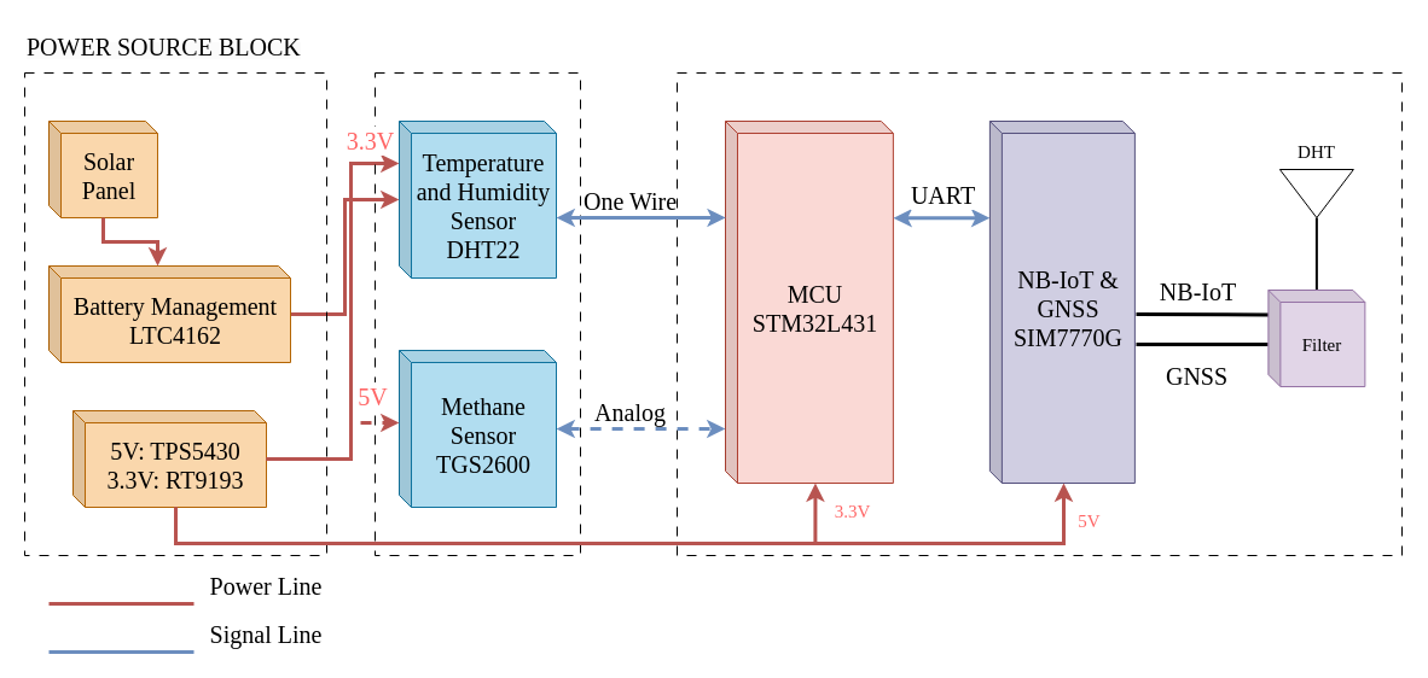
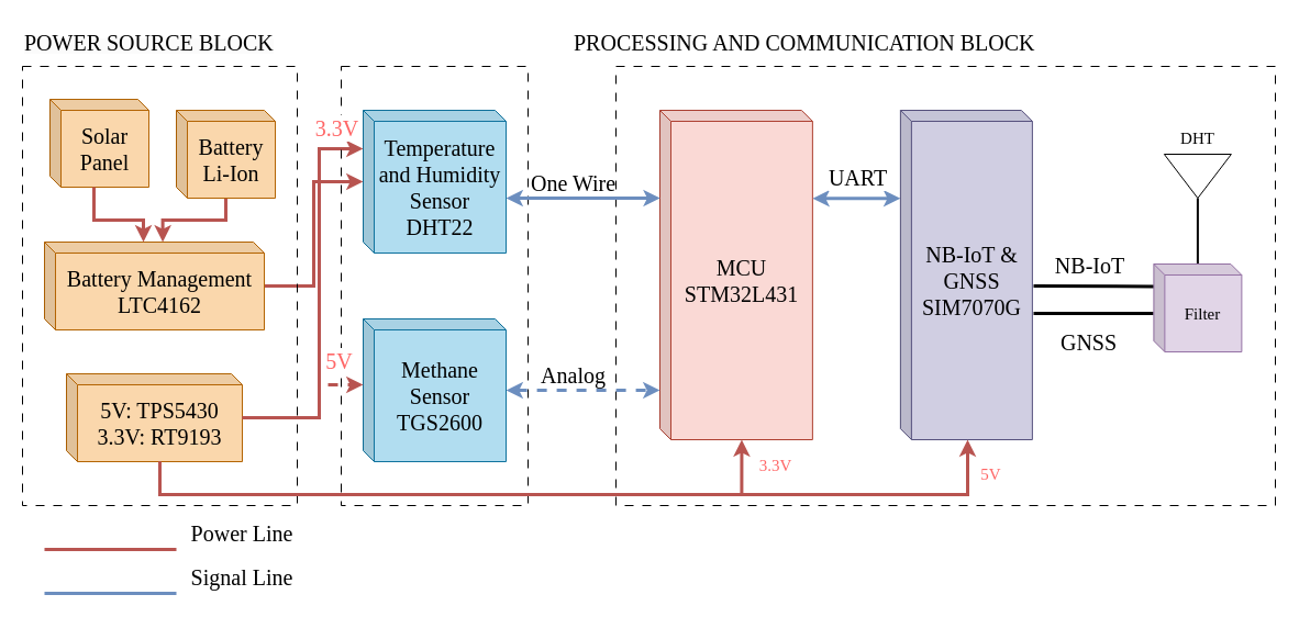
+ <mxCell id="10" value="&lt;div style=&quot;text-align: center;&quot;&gt;&lt;span style=&quot;background-color: initial;&quot;&gt;&lt;font style=&quot;font-size: 20px;&quot; face=&quot;Times New Roman&quot;&gt;PROCESSING AND COMMUNICATION BLOCK&lt;/font&gt;&lt;/span&gt;&lt;/div&gt;" style="text;whiteSpace=wrap;html=1;" parent="1" vertex="1"><mxGeometry x="520" y="20" width="480" height="30" as="geometry" /></mxCell>
- <mxCell id="2" value="&lt;font style=&quot;font-size: 20px;&quot; face=&quot;Times New Roman&quot;&gt;Solar Panel&lt;/font&gt;" style="shape=cube;whiteSpace=wrap;html=1;boundedLbl=1;backgroundOutline=1;darkOpacity=0.05;darkOpacity2=0.1;size=10;fillColor=#fad7ac;strokeColor=#b46504;" parent="1" vertex="1"><mxGeometry x="40" y="100" width="90" height="80" as="geometry" /></mxCell>
+ <mxCell id="2" value="&lt;font style=&quot;font-size: 20px;&quot; face=&quot;Times New Roman&quot;&gt;Solar Panel&lt;/font&gt;" style="shape=cube;whiteSpace=wrap;html=1;boundedLbl=1;backgroundOutline=1;darkOpacity=0.05;darkOpacity2=0.1;size=10;fillColor=#fad7ac;strokeColor=#b46504;" parent="1" vertex="1"><mxGeometry x="45" y="90" width="90" height="80" as="geometry" /></mxCell>
+ <mxCell id="5" value="&lt;font style=&quot;font-size: 20px;&quot; face=&quot;Times New Roman&quot;&gt;Battery Li-Ion&lt;/font&gt;" style="shape=cube;whiteSpace=wrap;html=1;boundedLbl=1;backgroundOutline=1;darkOpacity=0.05;darkOpacity2=0.1;size=10;fillColor=#fad7ac;strokeColor=#b46504;" parent="1" vertex="1"><mxGeometry x="160" y="100" width="90" height="80" as="geometry" /></mxCell>
+ <mxCell id="4" style="edgeStyle=orthogonalEdgeStyle;rounded=0;orthogonalLoop=1;jettySize=auto;html=1;entryX=0.538;entryY=0;entryDx=0;entryDy=0;entryPerimeter=0;fillColor=#f8cecc;gradientColor=#ea6b66;strokeColor=#b85450;strokeWidth=3;" parent="1" source="5" target="7" edge="1"><mxGeometry relative="1" as="geometry" /></mxCell>
- <mxCell id="29" value="&lt;font style=&quot;font-size: 20px;&quot; face=&quot;Times New Roman&quot;&gt;NB-IoT &amp;amp; GNSS SIM7770G&lt;/font&gt;" style="shape=cube;whiteSpace=wrap;html=1;boundedLbl=1;backgroundOutline=1;darkOpacity=0.05;darkOpacity2=0.1;size=10;fillColor=#d0cee2;strokeColor=#56517e;" parent="1" vertex="1"><mxGeometry x="818.89" y="100" width="120" height="300" as="geometry" /></mxCell>
+ <mxCell id="29" value="&lt;font style=&quot;font-size: 20px;&quot; face=&quot;Times New Roman&quot;&gt;NB-IoT &amp;amp; GNSS SIM7070G&lt;/font&gt;" style="shape=cube;whiteSpace=wrap;html=1;boundedLbl=1;backgroundOutline=1;darkOpacity=0.05;darkOpacity2=0.1;size=10;fillColor=#d0cee2;strokeColor=#56517e;" parent="1" vertex="1"><mxGeometry x="818.89" y="100" width="120" height="300" as="geometry" /></mxCell>
